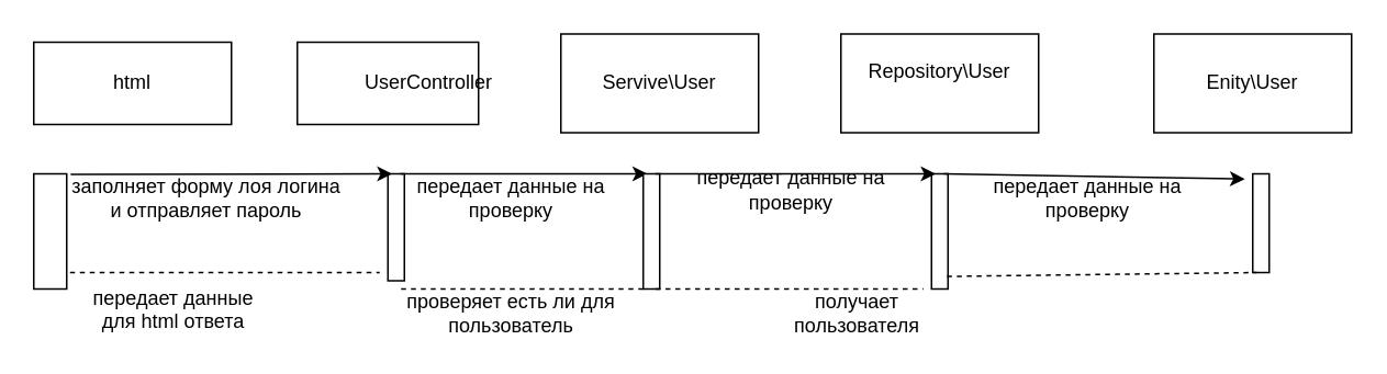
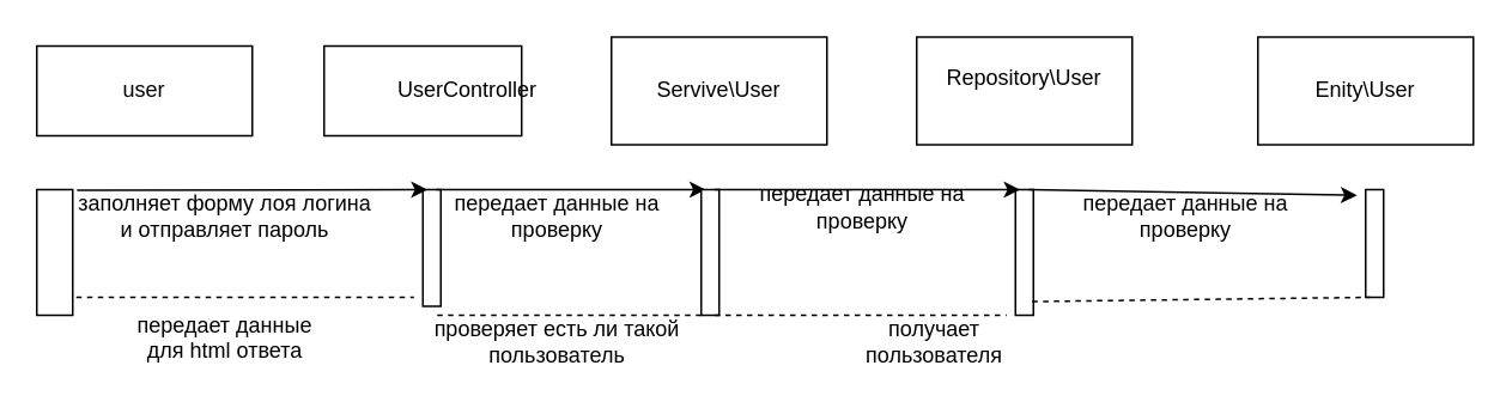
- <mxCell id="3" value="html" style="text;html=1;strokeColor=none;fillColor=none;align=center;verticalAlign=middle;whiteSpace=wrap;rounded=0;" vertex="1" parent="1"><mxGeometry x="60" y="40" width="40" height="20" as="geometry" /></mxCell>
+ <mxCell id="3" value="user" style="text;html=1;strokeColor=none;fillColor=none;align=center;verticalAlign=middle;whiteSpace=wrap;rounded=0;" vertex="1" parent="1"><mxGeometry x="60" y="40" width="40" height="20" as="geometry" /></mxCell>
- <mxCell id="29" value="проверяет есть ли для пользователь" style="text;html=1;strokeColor=none;fillColor=none;align=center;verticalAlign=middle;whiteSpace=wrap;rounded=0;" vertex="1" parent="1"><mxGeometry x="230" y="180" width="160" height="20" as="geometry" /></mxCell>
+ <mxCell id="29" value="проверяет есть ли такой пользователь" style="text;html=1;strokeColor=none;fillColor=none;align=center;verticalAlign=middle;whiteSpace=wrap;rounded=0;" vertex="1" parent="1"><mxGeometry x="230" y="180" width="160" height="20" as="geometry" /></mxCell>
- <mxCell id="31" value="передает данные для html ответа&lt;br&gt;&lt;br&gt;" style="text;html=1;strokeColor=none;fillColor=none;align=center;verticalAlign=middle;whiteSpace=wrap;rounded=0;" vertex="1" parent="1"><mxGeometry x="50" y="185" width="110" height="20" as="geometry" /></mxCell>
+ <mxCell id="31" value="передает данные для html ответа&lt;br&gt;&lt;br&gt;" style="text;html=1;strokeColor=none;fillColor=none;align=center;verticalAlign=middle;whiteSpace=wrap;rounded=0;" vertex="1" parent="1"><mxGeometry x="70" y="185" width="110" height="20" as="geometry" /></mxCell>
